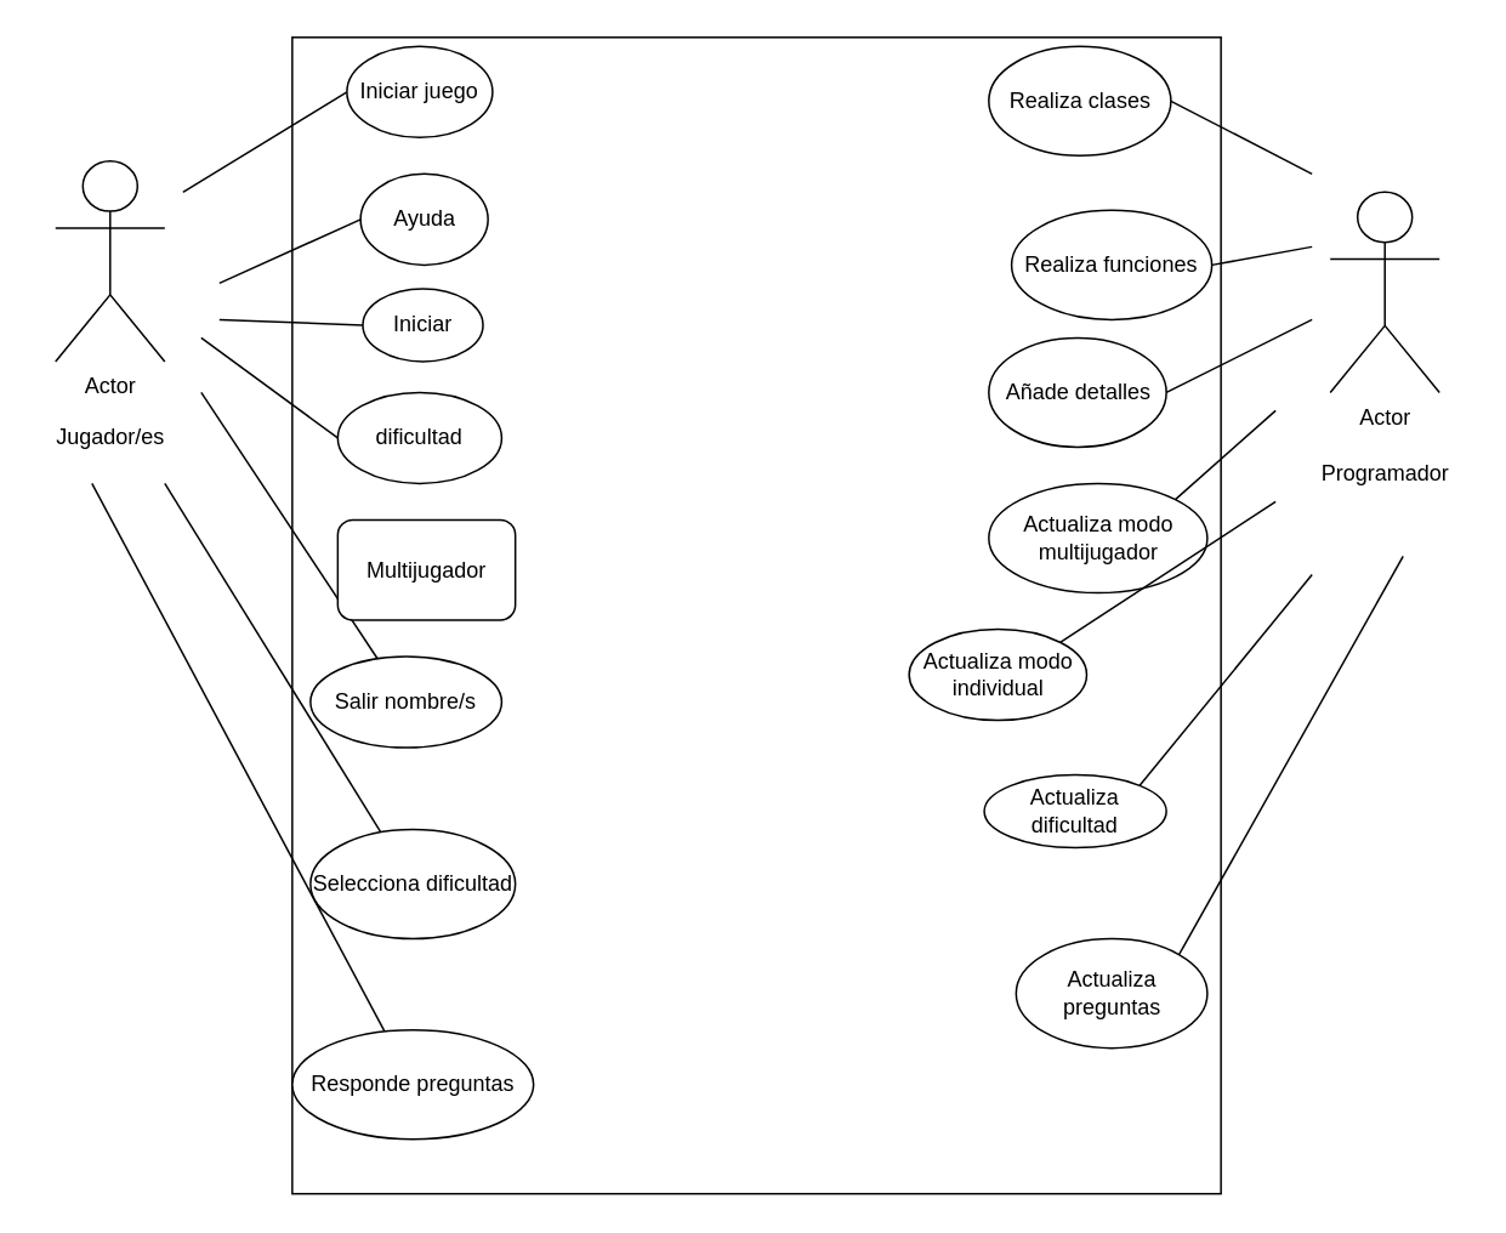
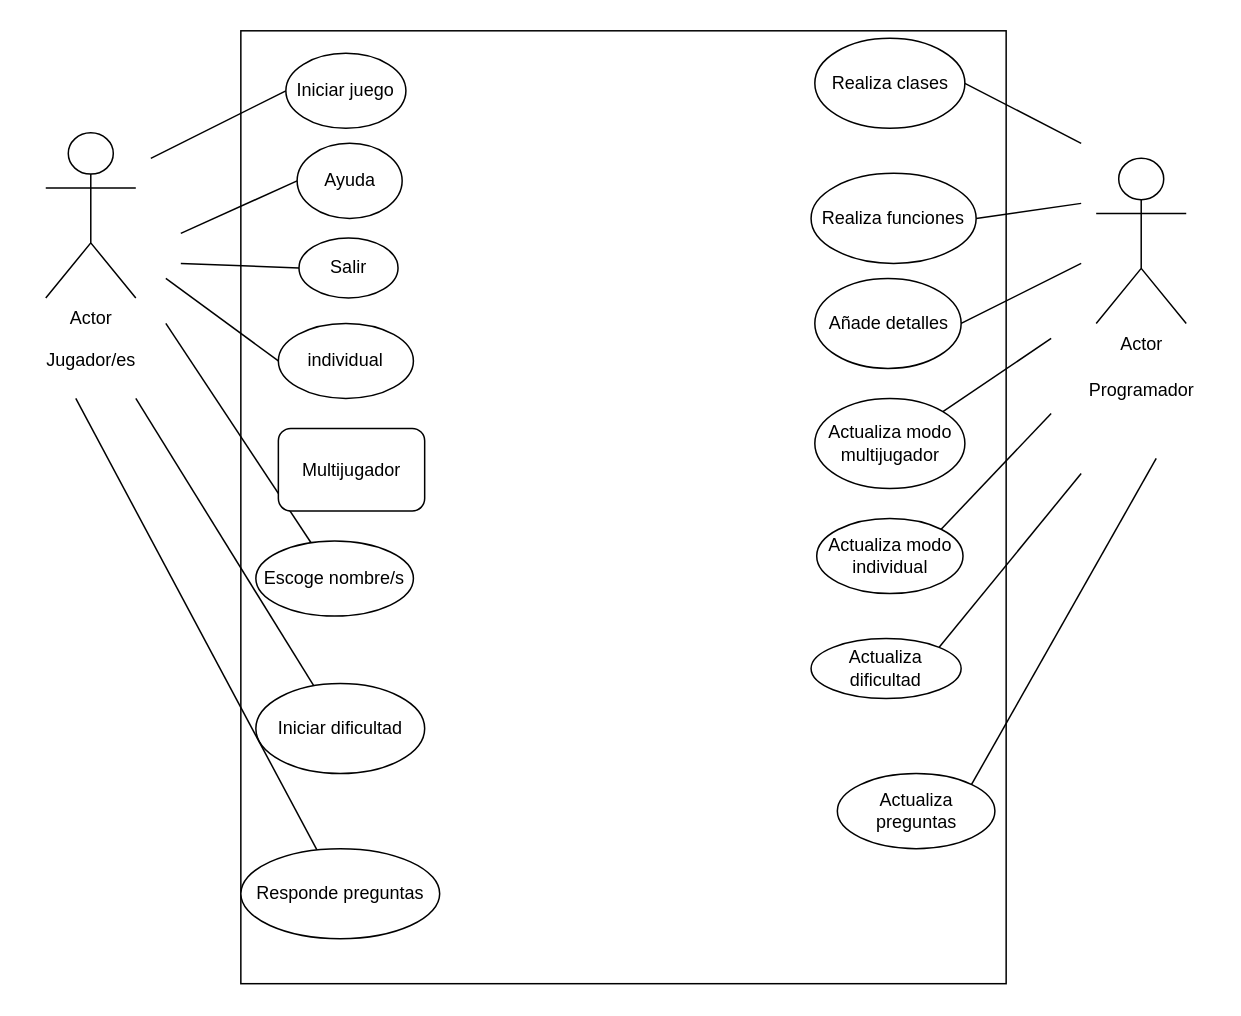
- <mxCell id="8" value="Iniciar juego" style="ellipse;whiteSpace=wrap;html=1;" vertex="1" parent="1"><mxGeometry x="190" y="25" width="80" height="50" as="geometry" /></mxCell>
+ <mxCell id="8" value="Iniciar juego" style="ellipse;whiteSpace=wrap;html=1;" vertex="1" parent="1"><mxGeometry x="190" y="35" width="80" height="50" as="geometry" /></mxCell>
- <mxCell id="23" value="Realiza funciones" style="ellipse;whiteSpace=wrap;html=1;" vertex="1" parent="1"><mxGeometry x="555" y="115" width="110" height="60" as="geometry" /></mxCell>
+ <mxCell id="23" value="Realiza funciones" style="ellipse;whiteSpace=wrap;html=1;" vertex="1" parent="1"><mxGeometry x="540" y="115" width="110" height="60" as="geometry" /></mxCell>
- <mxCell id="19" value="Iniciar" style="ellipse;whiteSpace=wrap;html=1;" vertex="1" parent="1"><mxGeometry x="198.75" y="158" width="66" height="40" as="geometry" /></mxCell>
+ <mxCell id="19" value="Salir" style="ellipse;whiteSpace=wrap;html=1;" vertex="1" parent="1"><mxGeometry x="198.75" y="158" width="66" height="40" as="geometry" /></mxCell>
- <mxCell id="10" value="dificultad" style="ellipse;whiteSpace=wrap;html=1;" vertex="1" parent="1"><mxGeometry x="185" y="215" width="90" height="50" as="geometry" /></mxCell>
+ <mxCell id="10" value="individual" style="ellipse;whiteSpace=wrap;html=1;" vertex="1" parent="1"><mxGeometry x="185" y="215" width="90" height="50" as="geometry" /></mxCell>
- <mxCell id="24" value="Actualiza modo multijugador" style="ellipse;whiteSpace=wrap;html=1;" vertex="1" parent="1"><mxGeometry x="542.5" y="265" width="120" height="60" as="geometry" /></mxCell>
+ <mxCell id="24" value="Actualiza modo multijugador" style="ellipse;whiteSpace=wrap;html=1;" vertex="1" parent="1"><mxGeometry x="542.5" y="265" width="100" height="60" as="geometry" /></mxCell>
- <mxCell id="28" value="Actualiza modo individual" style="ellipse;whiteSpace=wrap;html=1;" vertex="1" parent="1"><mxGeometry x="498.75" y="345" width="97.5" height="50" as="geometry" /></mxCell>
+ <mxCell id="28" value="Actualiza modo individual" style="ellipse;whiteSpace=wrap;html=1;" vertex="1" parent="1"><mxGeometry x="543.75" y="345" width="97.5" height="50" as="geometry" /></mxCell>
- <mxCell id="12" value="Salir nombre/s" style="ellipse;whiteSpace=wrap;html=1;" vertex="1" parent="1"><mxGeometry x="170" y="360" width="105" height="50" as="geometry" /></mxCell>
+ <mxCell id="12" value="Escoge nombre/s" style="ellipse;whiteSpace=wrap;html=1;" vertex="1" parent="1"><mxGeometry x="170" y="360" width="105" height="50" as="geometry" /></mxCell>
- <mxCell id="14" value="Selecciona dificultad" style="ellipse;whiteSpace=wrap;html=1;" vertex="1" parent="1"><mxGeometry x="170" y="455" width="112.5" height="60" as="geometry" /></mxCell>
+ <mxCell id="14" value="Iniciar dificultad" style="ellipse;whiteSpace=wrap;html=1;" vertex="1" parent="1"><mxGeometry x="170" y="455" width="112.5" height="60" as="geometry" /></mxCell>
- <mxCell id="26" value="Actualiza preguntas" style="ellipse;whiteSpace=wrap;html=1;" vertex="1" parent="1"><mxGeometry x="557.5" y="515" width="105" height="60" as="geometry" /></mxCell>
+ <mxCell id="26" value="Actualiza preguntas" style="ellipse;whiteSpace=wrap;html=1;" vertex="1" parent="1"><mxGeometry x="557.5" y="515" width="105" height="50" as="geometry" /></mxCell>
